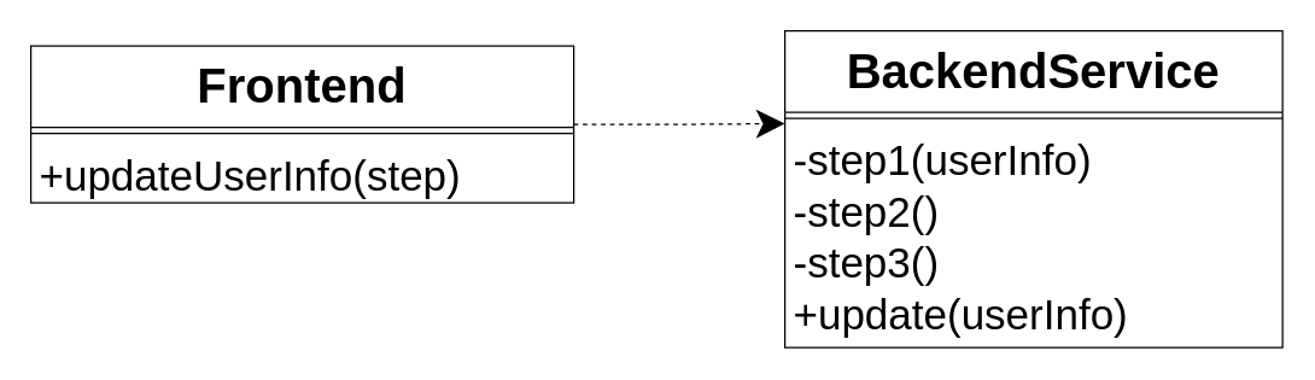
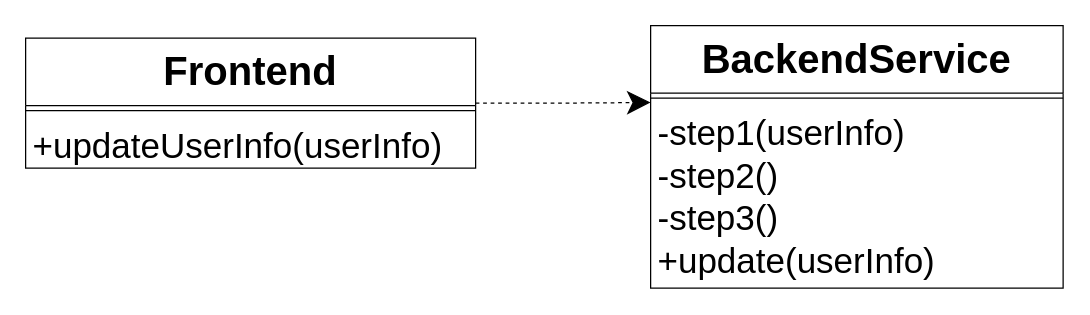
- <mxCell id="5" value="+updateUserInfo(step)&#10;" style="text;strokeColor=none;fillColor=none;align=left;verticalAlign=top;spacingLeft=4;spacingRight=4;overflow=hidden;rotatable=0;points=[[0,0.5],[1,0.5]];portConstraint=eastwest;fontSize=28;" vertex="1" parent="3"><mxGeometry y="62" width="360" height="42" as="geometry" /></mxCell>
+ <mxCell id="5" value="+updateUserInfo(userInfo)&#10;" style="text;strokeColor=none;fillColor=none;align=left;verticalAlign=top;spacingLeft=4;spacingRight=4;overflow=hidden;rotatable=0;points=[[0,0.5],[1,0.5]];portConstraint=eastwest;fontSize=28;" vertex="1" parent="3"><mxGeometry y="62" width="360" height="42" as="geometry" /></mxCell>
